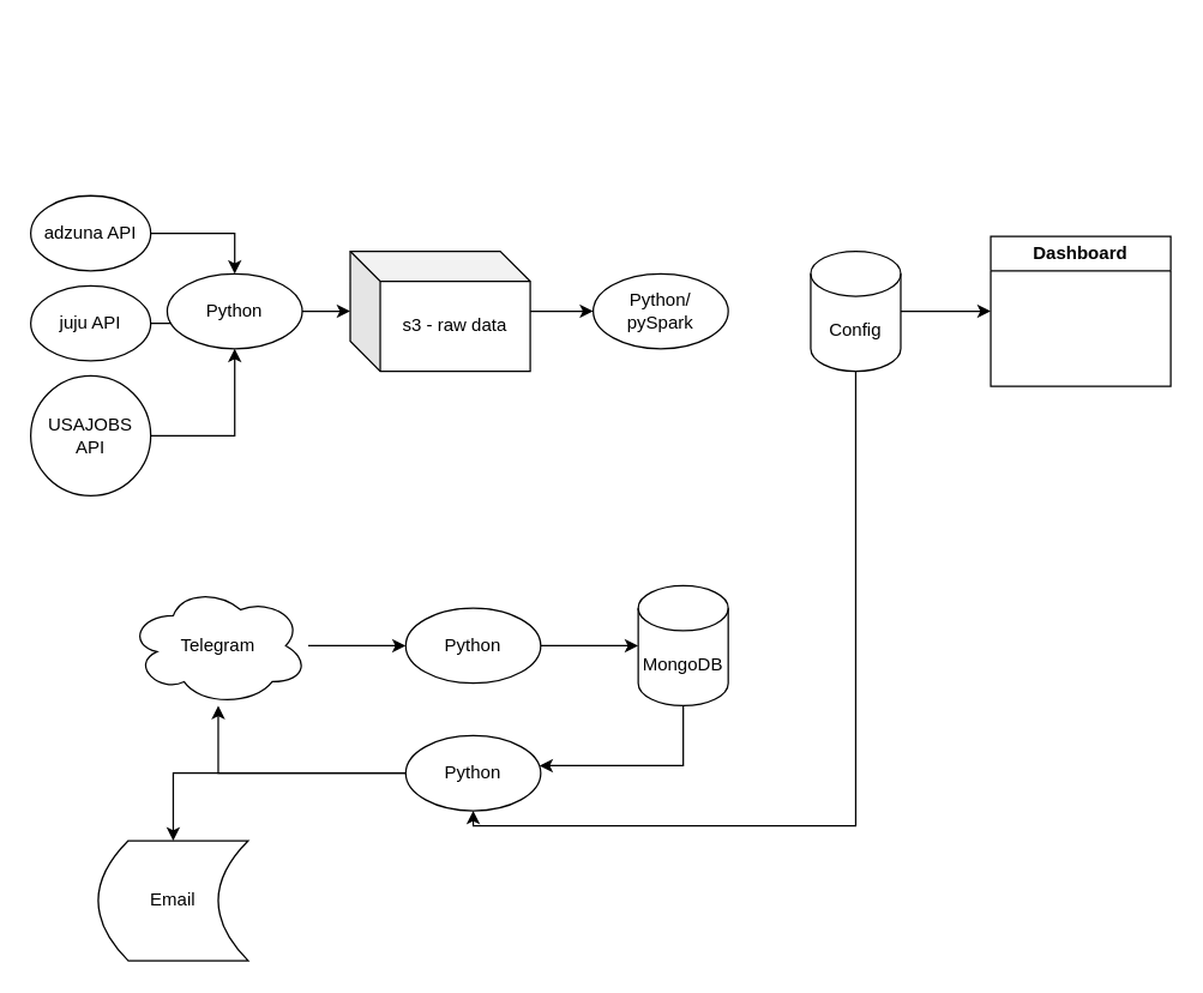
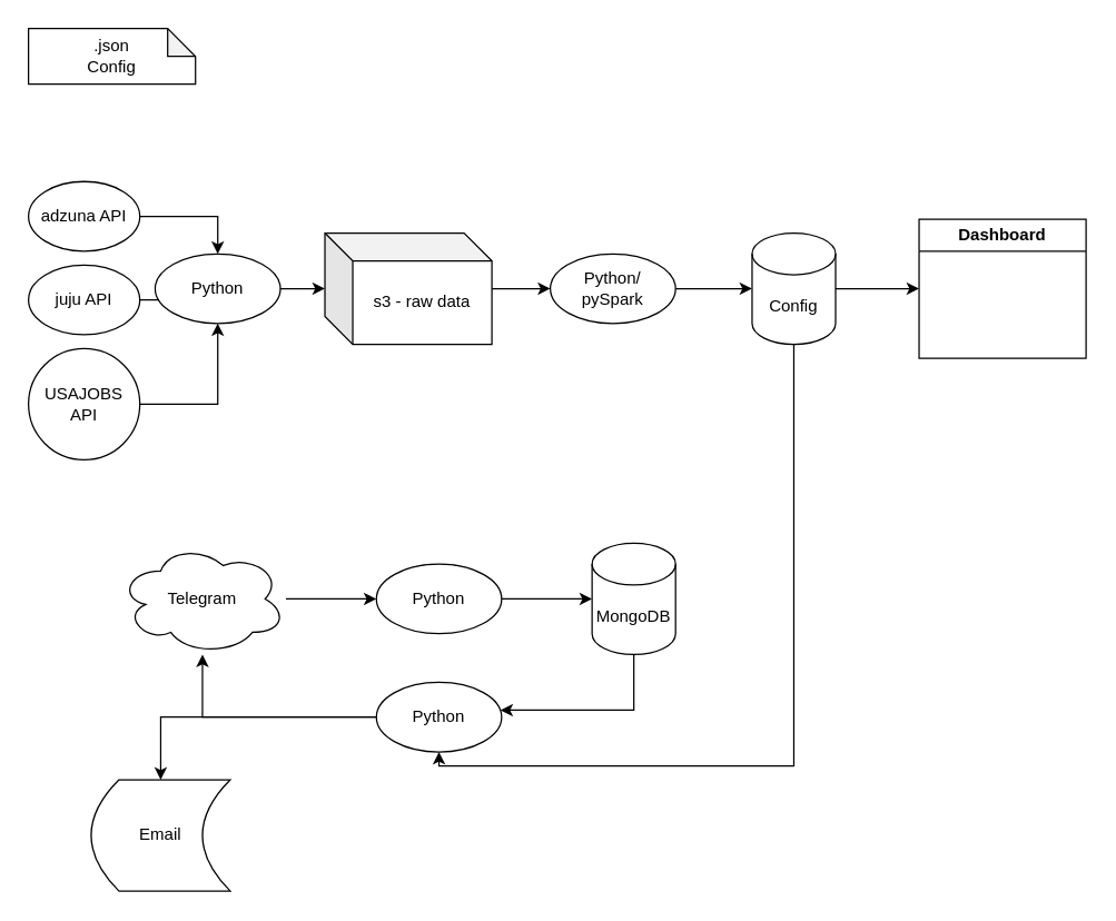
+ <mxCell id="10" value=".json&lt;div&gt;Config&lt;/div&gt;" style="shape=note;whiteSpace=wrap;html=1;backgroundOutline=1;darkOpacity=0.05;size=20;" parent="1" vertex="1"><mxGeometry x="20" y="20" width="120" height="40" as="geometry" /></mxCell>
+ <mxCell id="11" style="edgeStyle=orthogonalEdgeStyle;rounded=0;orthogonalLoop=1;jettySize=auto;html=1;" parent="1" source="12" target="17" edge="1"><mxGeometry relative="1" as="geometry" /></mxCell>
